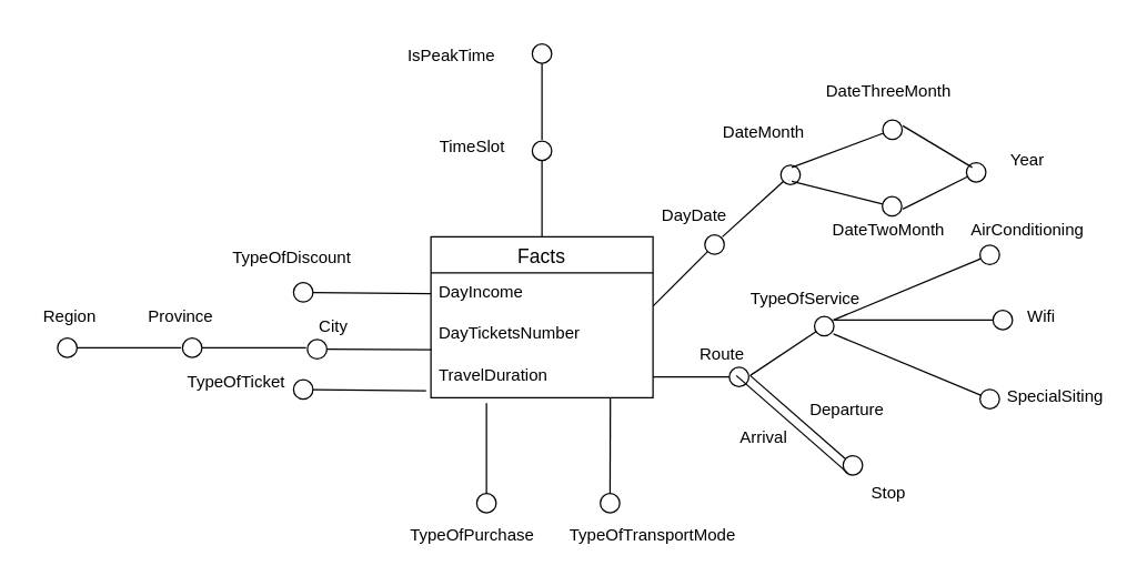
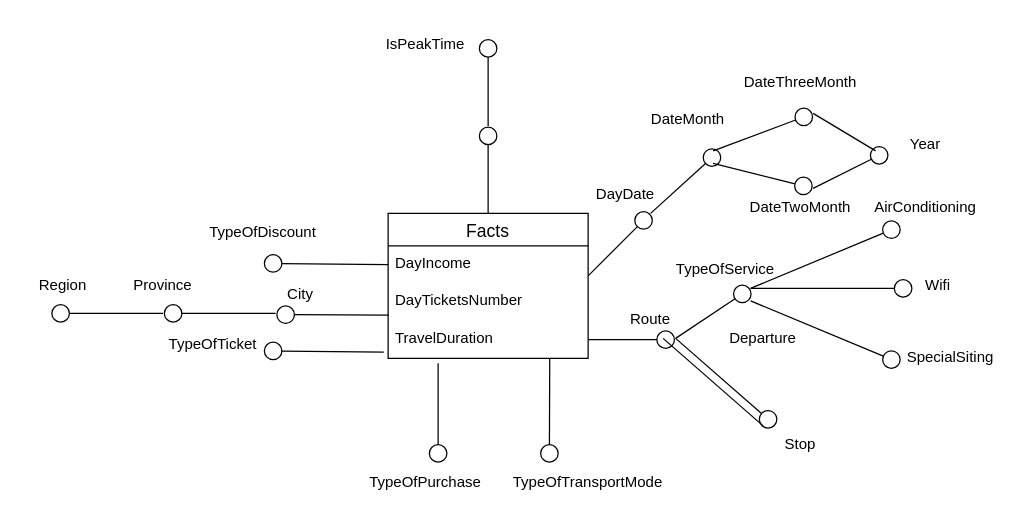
- <mxCell id="46" value="IsPeakTime" style="text;html=1;align=center;verticalAlign=middle;whiteSpace=wrap;rounded=0;" vertex="1" parent="1"><mxGeometry x="295" y="25" width="60" height="30" as="geometry" /></mxCell>
+ <mxCell id="46" value="IsPeakTime" style="text;html=1;align=center;verticalAlign=middle;whiteSpace=wrap;rounded=0;" vertex="1" parent="1"><mxGeometry x="310" y="20" width="60" height="30" as="geometry" /></mxCell>
- <mxCell id="47" value="TimeSlot" style="text;html=1;align=center;verticalAlign=middle;whiteSpace=wrap;rounded=0;" vertex="1" parent="1"><mxGeometry x="310" y="90" width="60" height="30" as="geometry" /></mxCell>
- <mxCell id="37" value="Departure" style="text;html=1;align=center;verticalAlign=middle;whiteSpace=wrap;rounded=0;" vertex="1" parent="1"><mxGeometry x="580" y="280" width="60" height="30" as="geometry" /></mxCell>
+ <mxCell id="37" value="Departure" style="text;html=1;align=center;verticalAlign=middle;whiteSpace=wrap;rounded=0;" vertex="1" parent="1"><mxGeometry x="580" y="255" width="60" height="30" as="geometry" /></mxCell>
- <mxCell id="35" value="Arrival" style="text;html=1;align=center;verticalAlign=middle;whiteSpace=wrap;rounded=0;" vertex="1" parent="1"><mxGeometry x="520" y="300" width="60" height="30" as="geometry" /></mxCell>
